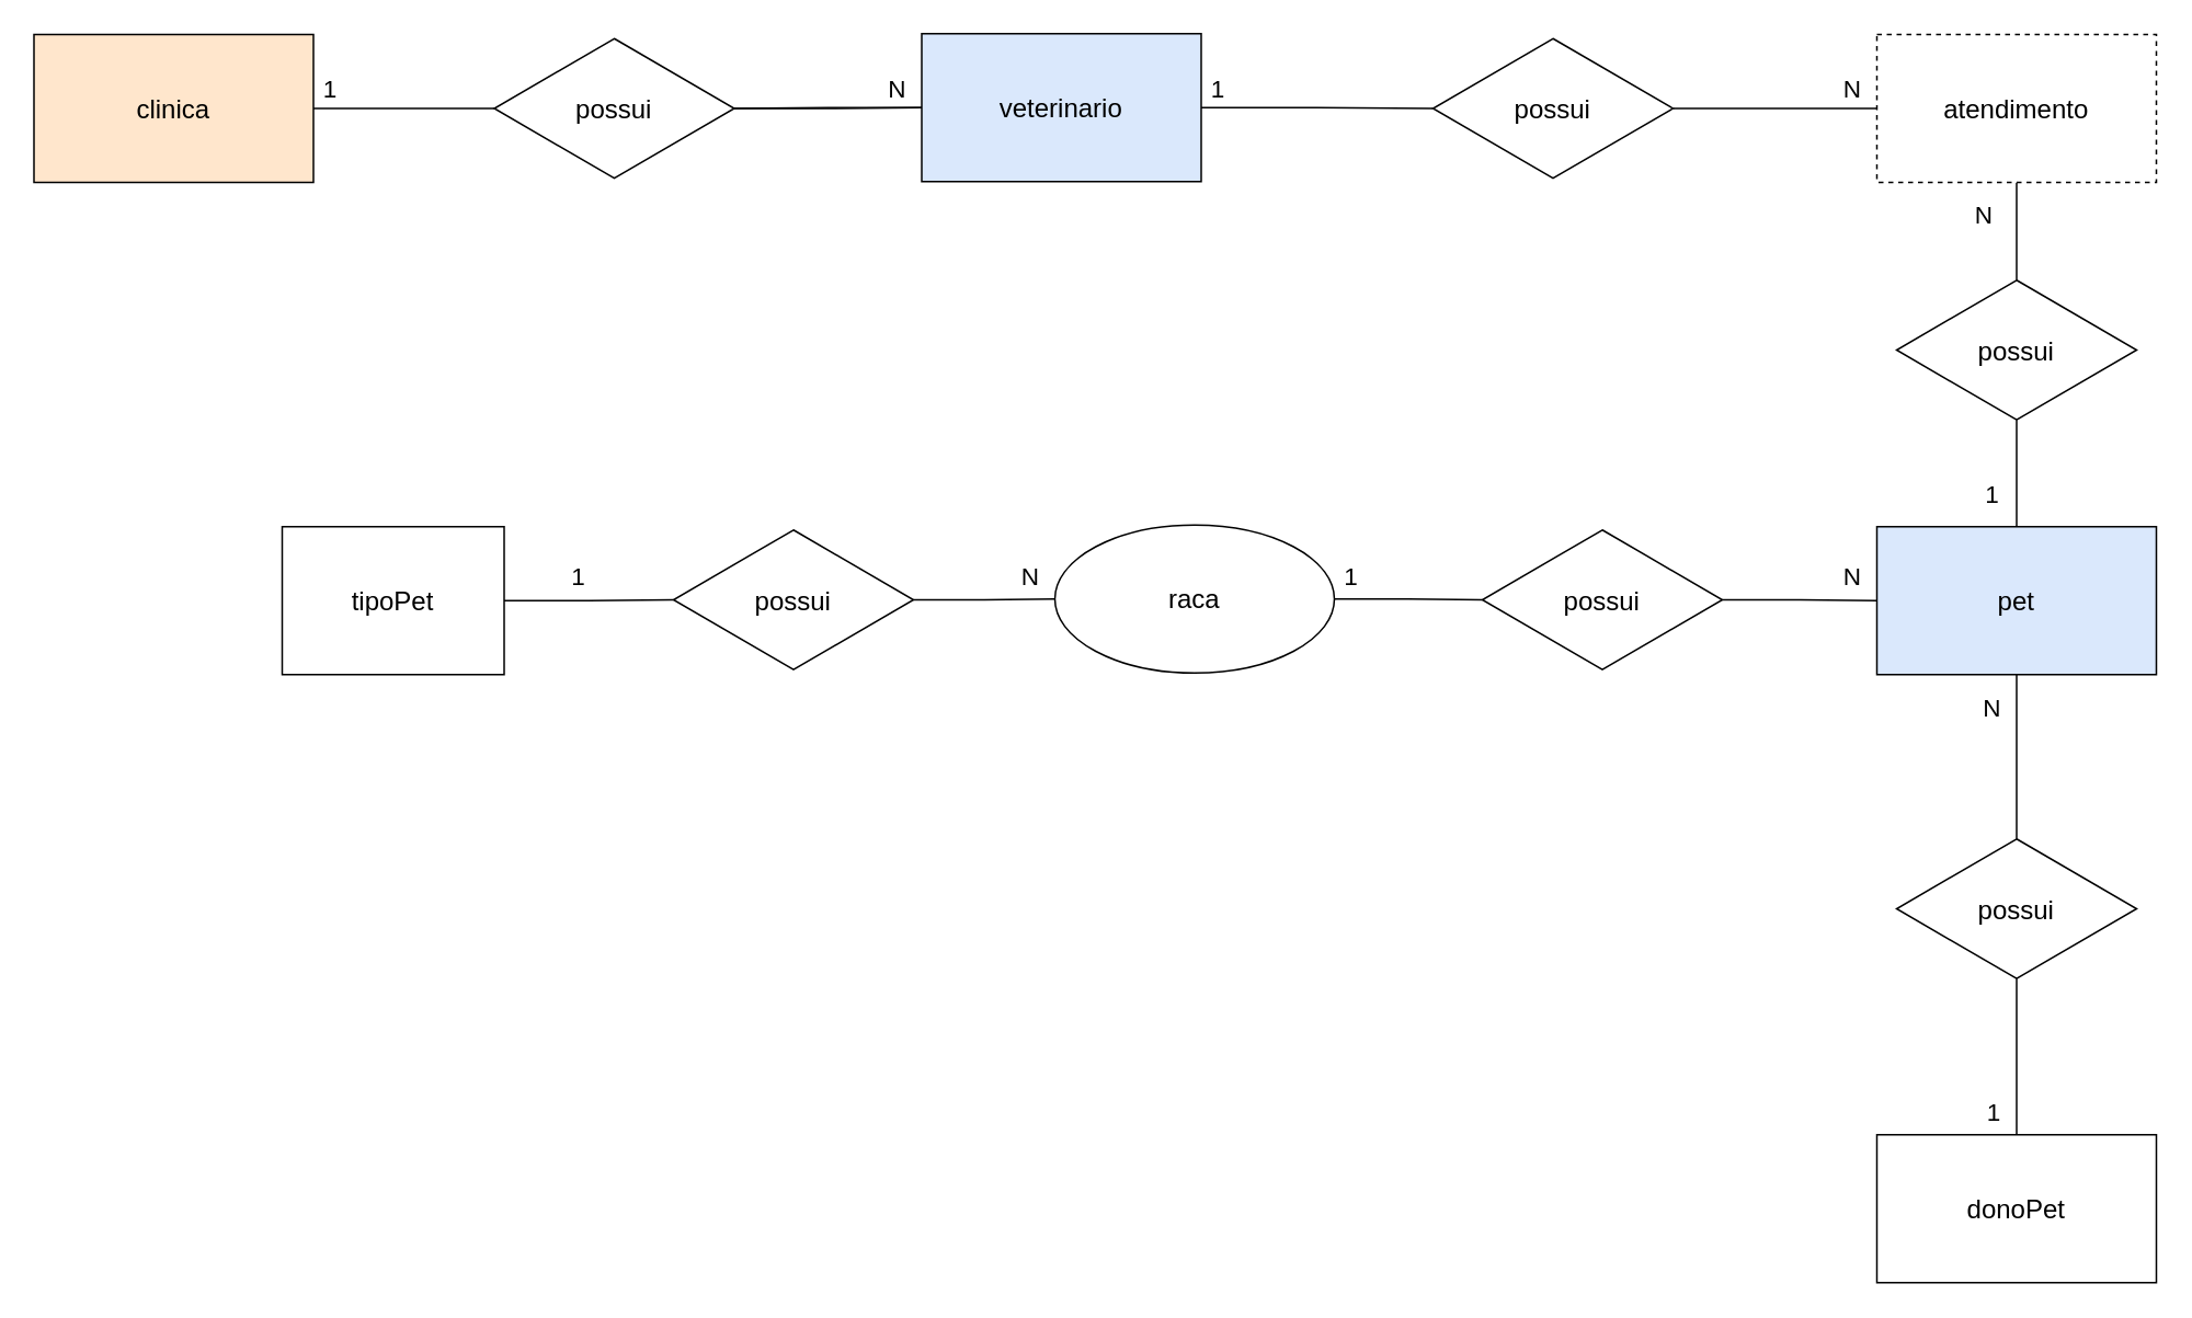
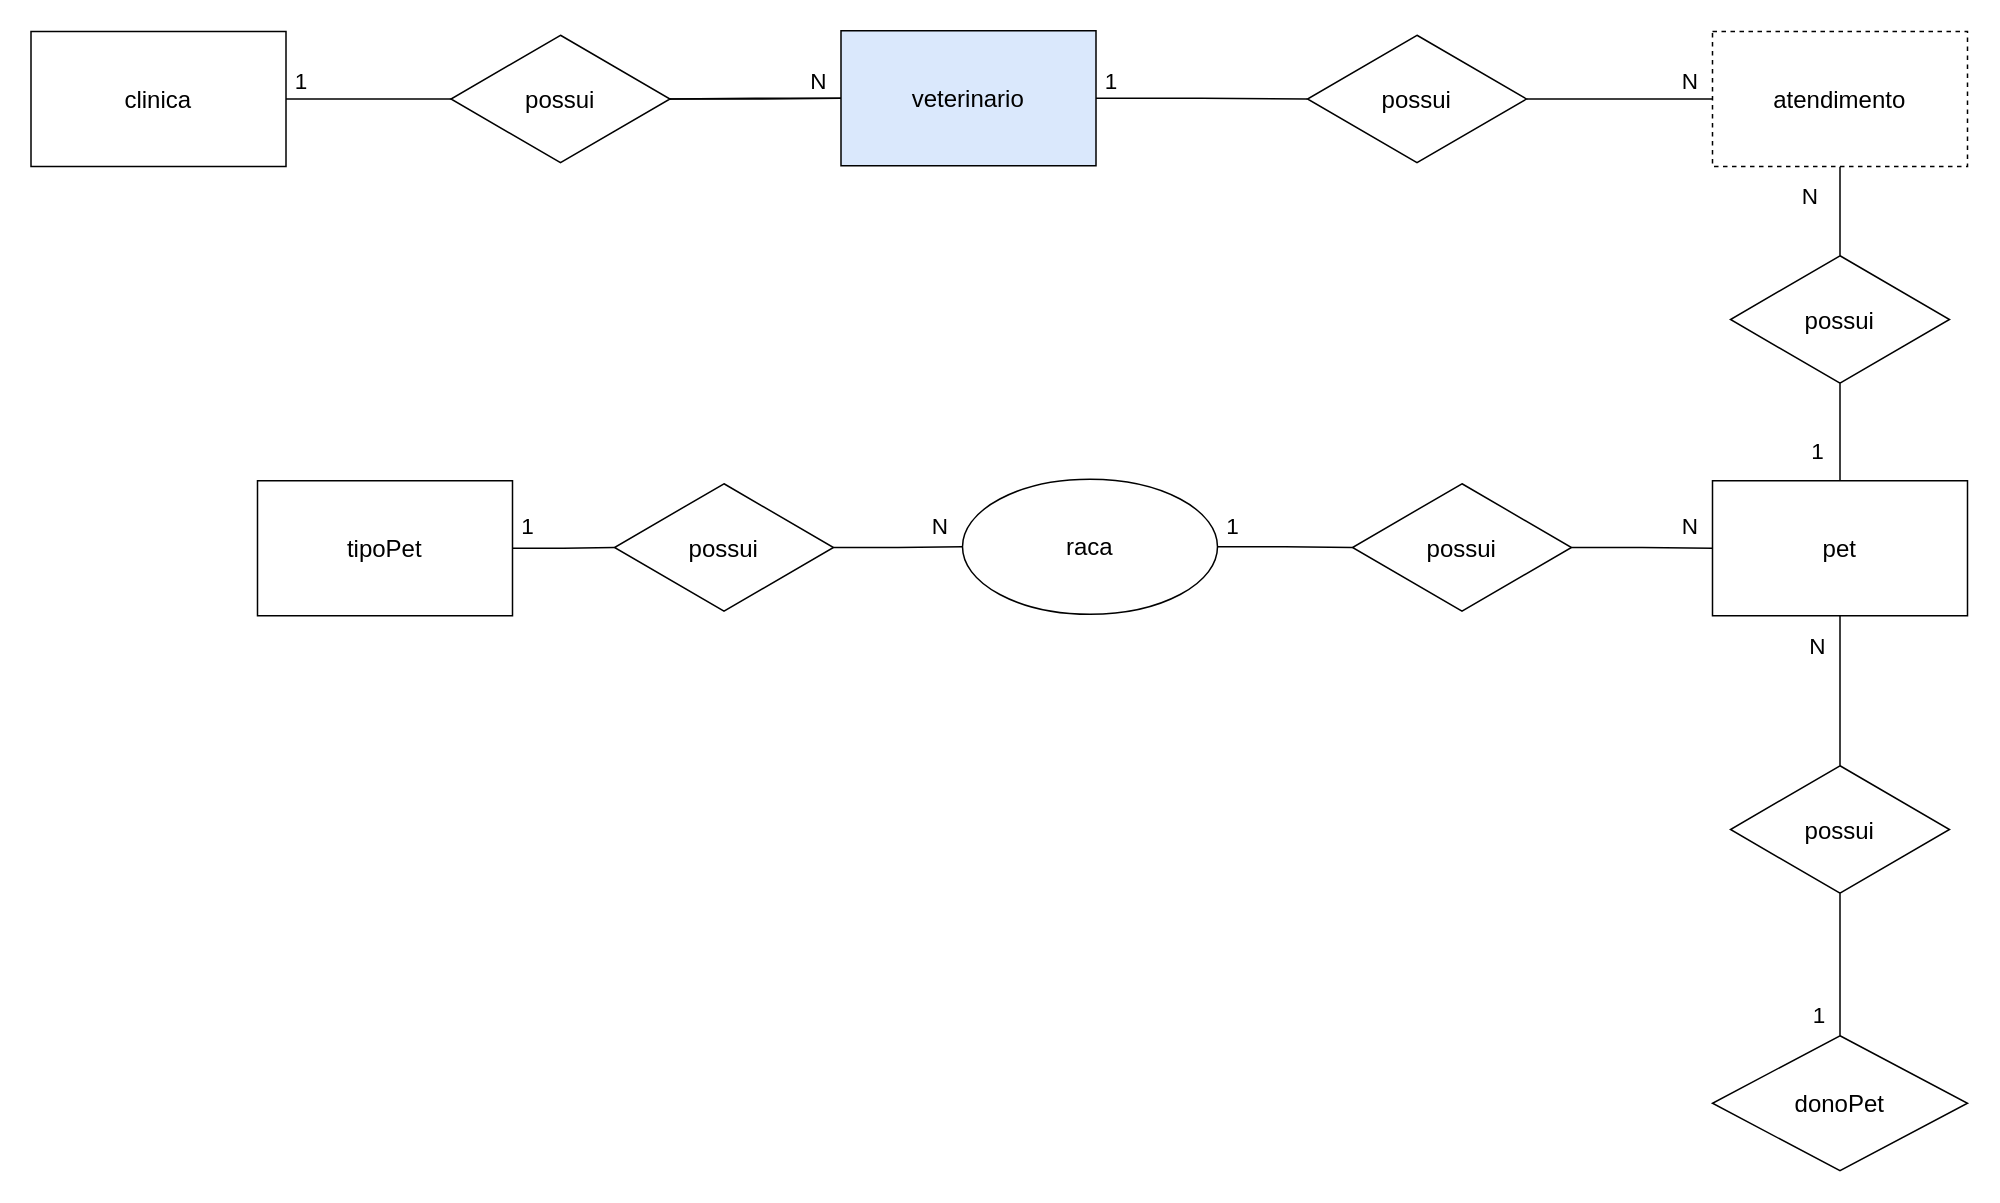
- <mxCell id="3" value="&lt;font style=&quot;font-size: 16px&quot;&gt;clinica&lt;/font&gt;" style="rounded=0;whiteSpace=wrap;html=1;fillColor=#ffe6cc;" parent="1" vertex="1"><mxGeometry x="20" y="20.5" width="170" height="90" as="geometry" /></mxCell>
+ <mxCell id="3" value="&lt;font style=&quot;font-size: 16px&quot;&gt;clinica&lt;/font&gt;" style="rounded=0;whiteSpace=wrap;html=1;" parent="1" vertex="1"><mxGeometry x="20" y="20.5" width="170" height="90" as="geometry" /></mxCell>
- <mxCell id="24" value="&lt;font style=&quot;font-size: 16px&quot;&gt;tipoPet&lt;/font&gt;" style="rounded=0;whiteSpace=wrap;html=1;" vertex="1" parent="1"><mxGeometry x="171" y="320" width="135" height="90" as="geometry" /></mxCell>
+ <mxCell id="24" value="&lt;font style=&quot;font-size: 16px&quot;&gt;tipoPet&lt;/font&gt;" style="rounded=0;whiteSpace=wrap;html=1;" vertex="1" parent="1"><mxGeometry x="171" y="320" width="170" height="90" as="geometry" /></mxCell>
- <mxCell id="8" value="&lt;font style=&quot;font-size: 16px&quot;&gt;pet&lt;/font&gt;" style="rounded=0;whiteSpace=wrap;html=1;fillColor=#dae8fc;" parent="1" vertex="1"><mxGeometry x="1141" y="320" width="170" height="90" as="geometry" /></mxCell>
+ <mxCell id="8" value="&lt;font style=&quot;font-size: 16px&quot;&gt;pet&lt;/font&gt;" style="rounded=0;whiteSpace=wrap;html=1;" parent="1" vertex="1"><mxGeometry x="1141" y="320" width="170" height="90" as="geometry" /></mxCell>
- <mxCell id="29" value="&lt;font style=&quot;font-size: 16px&quot;&gt;donoPet&lt;/font&gt;" style="rounded=0;whiteSpace=wrap;html=1;" vertex="1" parent="1"><mxGeometry x="1141" y="690" width="170" height="90" as="geometry" /></mxCell>
+ <mxCell id="29" value="&lt;font style=&quot;font-size: 16px&quot;&gt;donoPet&lt;/font&gt;" style="rhombus;whiteSpace=wrap;html=1;" vertex="1" parent="1"><mxGeometry x="1141" y="690" width="170" height="90" as="geometry" /></mxCell>
